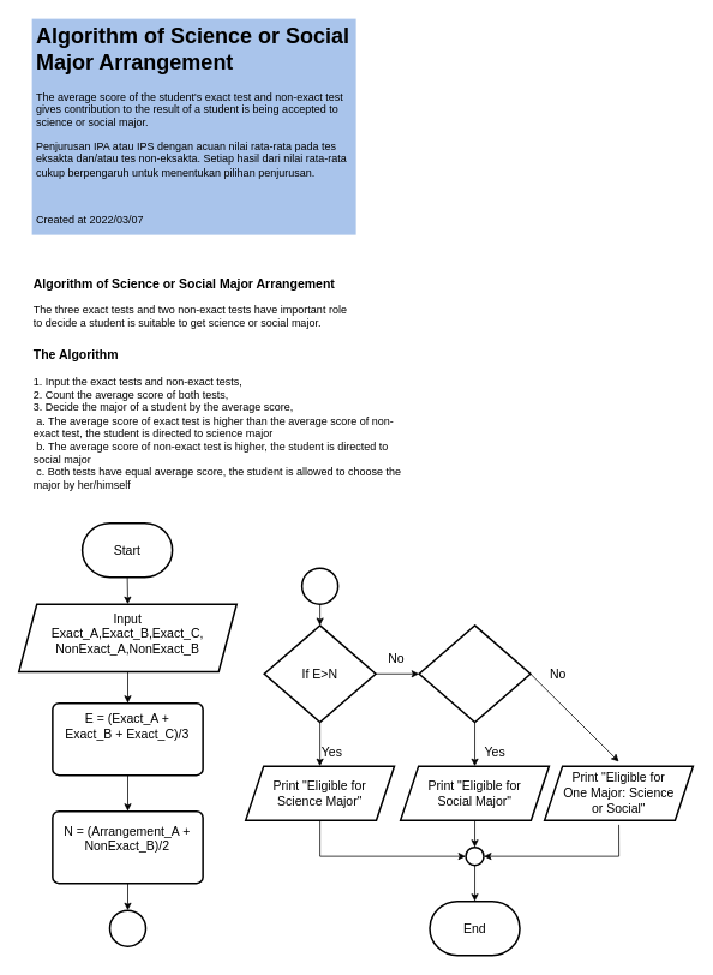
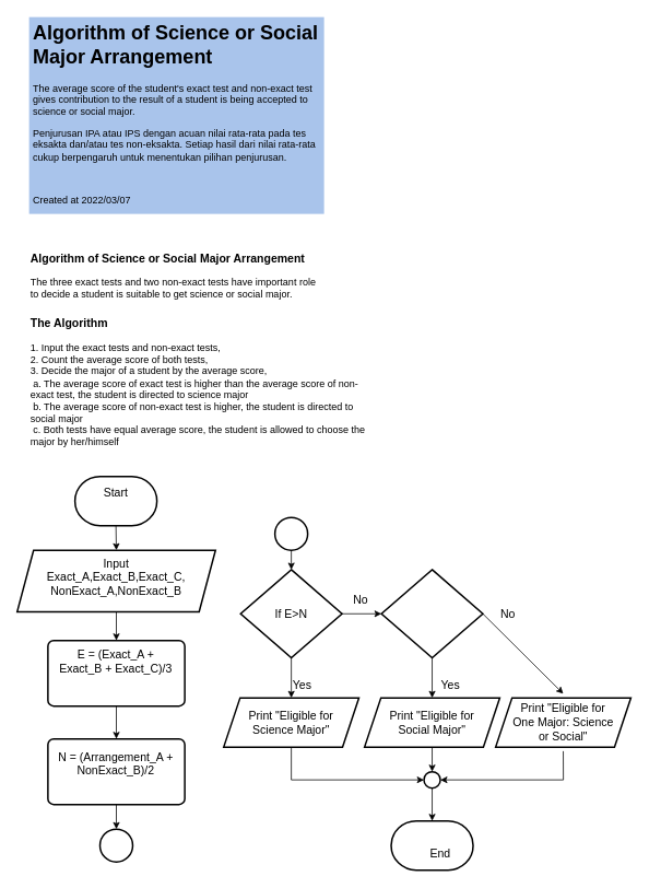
- <mxCell id="9" value="Start" style="text;html=1;strokeColor=none;fillColor=none;align=center;verticalAlign=middle;whiteSpace=wrap;rounded=0;fontSize=14;" parent="1" vertex="1"><mxGeometry x="111" y="595" width="60" height="30" as="geometry" /></mxCell>
+ <mxCell id="9" value="Start" style="text;html=1;strokeColor=none;fillColor=none;align=center;verticalAlign=middle;whiteSpace=wrap;rounded=0;fontSize=14;" parent="1" vertex="1"><mxGeometry x="111" y="585" width="60" height="30" as="geometry" /></mxCell>
- <mxCell id="26" value="End" style="text;html=1;strokeColor=none;fillColor=none;align=center;verticalAlign=middle;whiteSpace=wrap;rounded=0;fontSize=14;" parent="1" vertex="1"><mxGeometry x="496.88" y="1015" width="60" height="30" as="geometry" /></mxCell>
+ <mxCell id="26" value="End" style="text;html=1;strokeColor=none;fillColor=none;align=center;verticalAlign=middle;whiteSpace=wrap;rounded=0;fontSize=14;" parent="1" vertex="1"><mxGeometry x="506.88" y="1025" width="60" height="30" as="geometry" /></mxCell>
